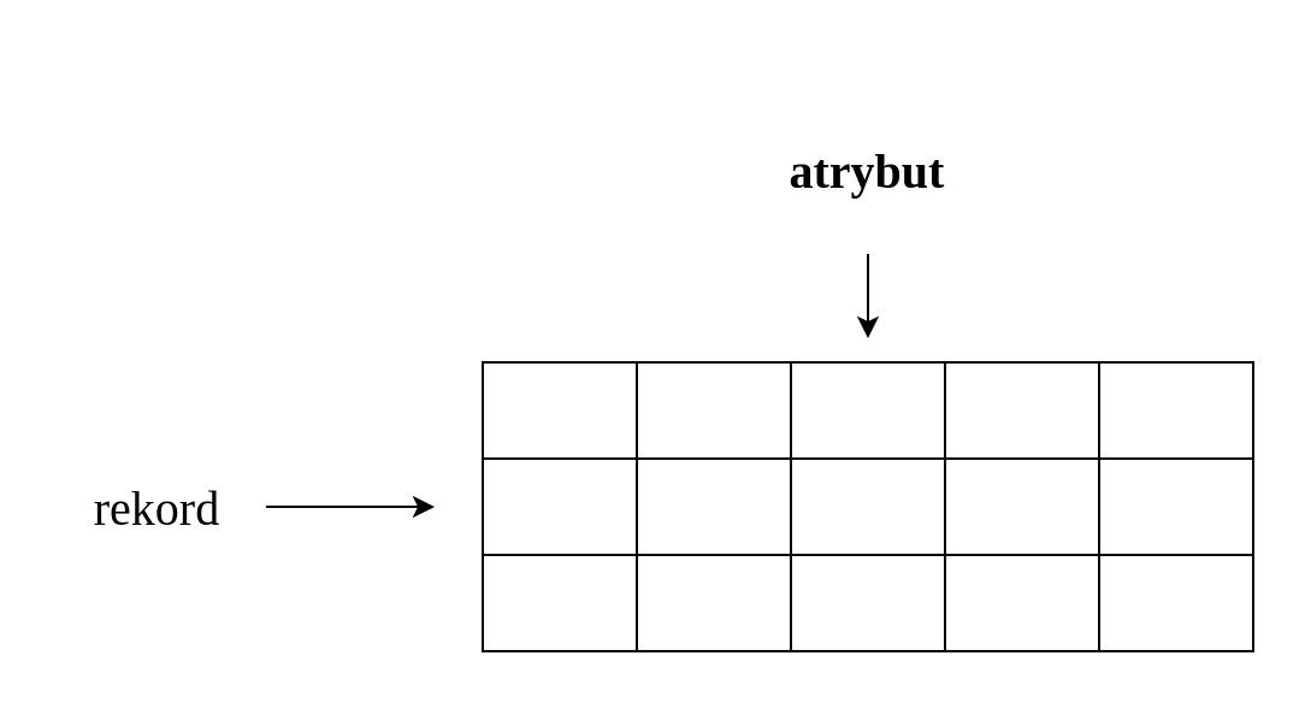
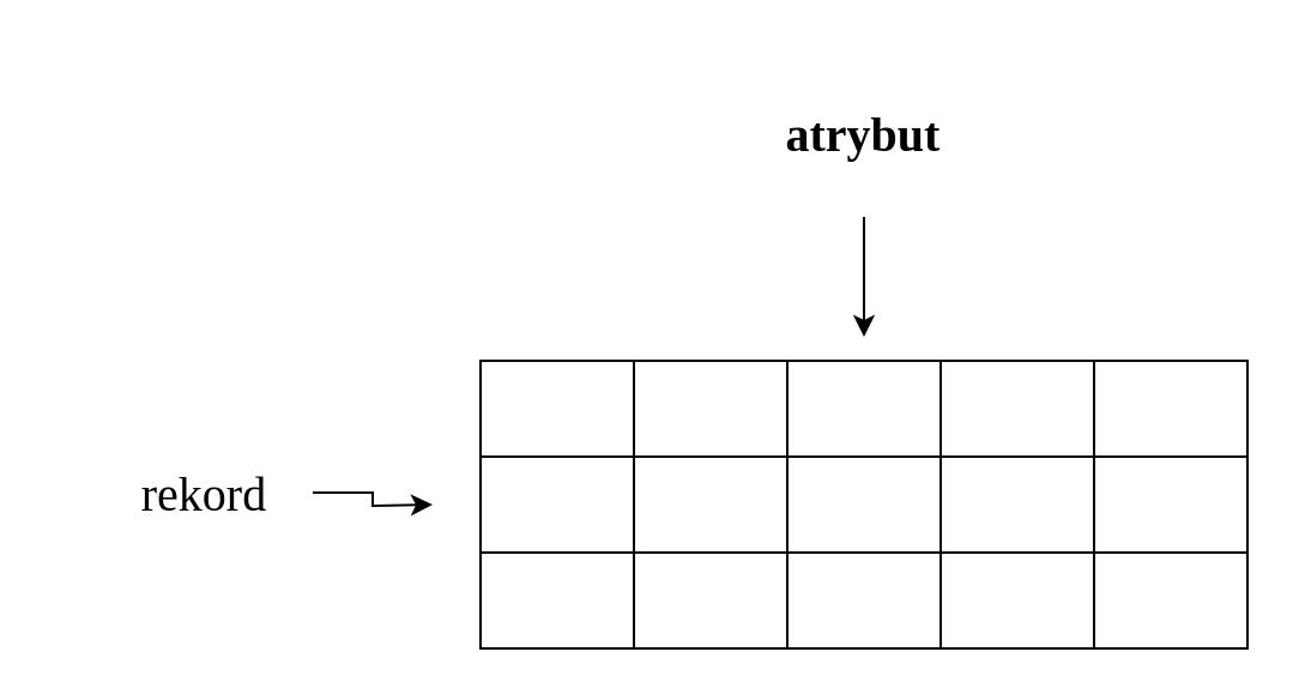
- <mxCell id="22" value="atrybut" style="text;html=1;strokeColor=none;fillColor=none;align=center;verticalAlign=middle;whiteSpace=wrap;rounded=0;shadow=0;fontFamily=Times New Roman;fontSize=20;fontStyle=1" vertex="1" parent="1"><mxGeometry x="310" y="35" width="100" height="70" as="geometry" /></mxCell>
+ <mxCell id="22" value="atrybut" style="text;html=1;strokeColor=none;fillColor=none;align=center;verticalAlign=middle;whiteSpace=wrap;rounded=0;shadow=0;fontFamily=Times New Roman;fontSize=20;fontStyle=1" vertex="1" parent="1"><mxGeometry x="310" y="20" width="100" height="70" as="geometry" /></mxCell>
- <mxCell id="24" value="rekord" style="text;html=1;strokeColor=none;fillColor=none;align=center;verticalAlign=middle;whiteSpace=wrap;rounded=0;shadow=0;fontFamily=Times New Roman;fontSize=20;" vertex="1" parent="1"><mxGeometry x="20" y="185" width="90" height="50" as="geometry" /></mxCell>
+ <mxCell id="24" value="rekord" style="text;html=1;strokeColor=none;fillColor=none;align=center;verticalAlign=middle;whiteSpace=wrap;rounded=0;shadow=0;fontFamily=Times New Roman;fontSize=20;" vertex="1" parent="1"><mxGeometry x="40" y="180" width="90" height="50" as="geometry" /></mxCell>
